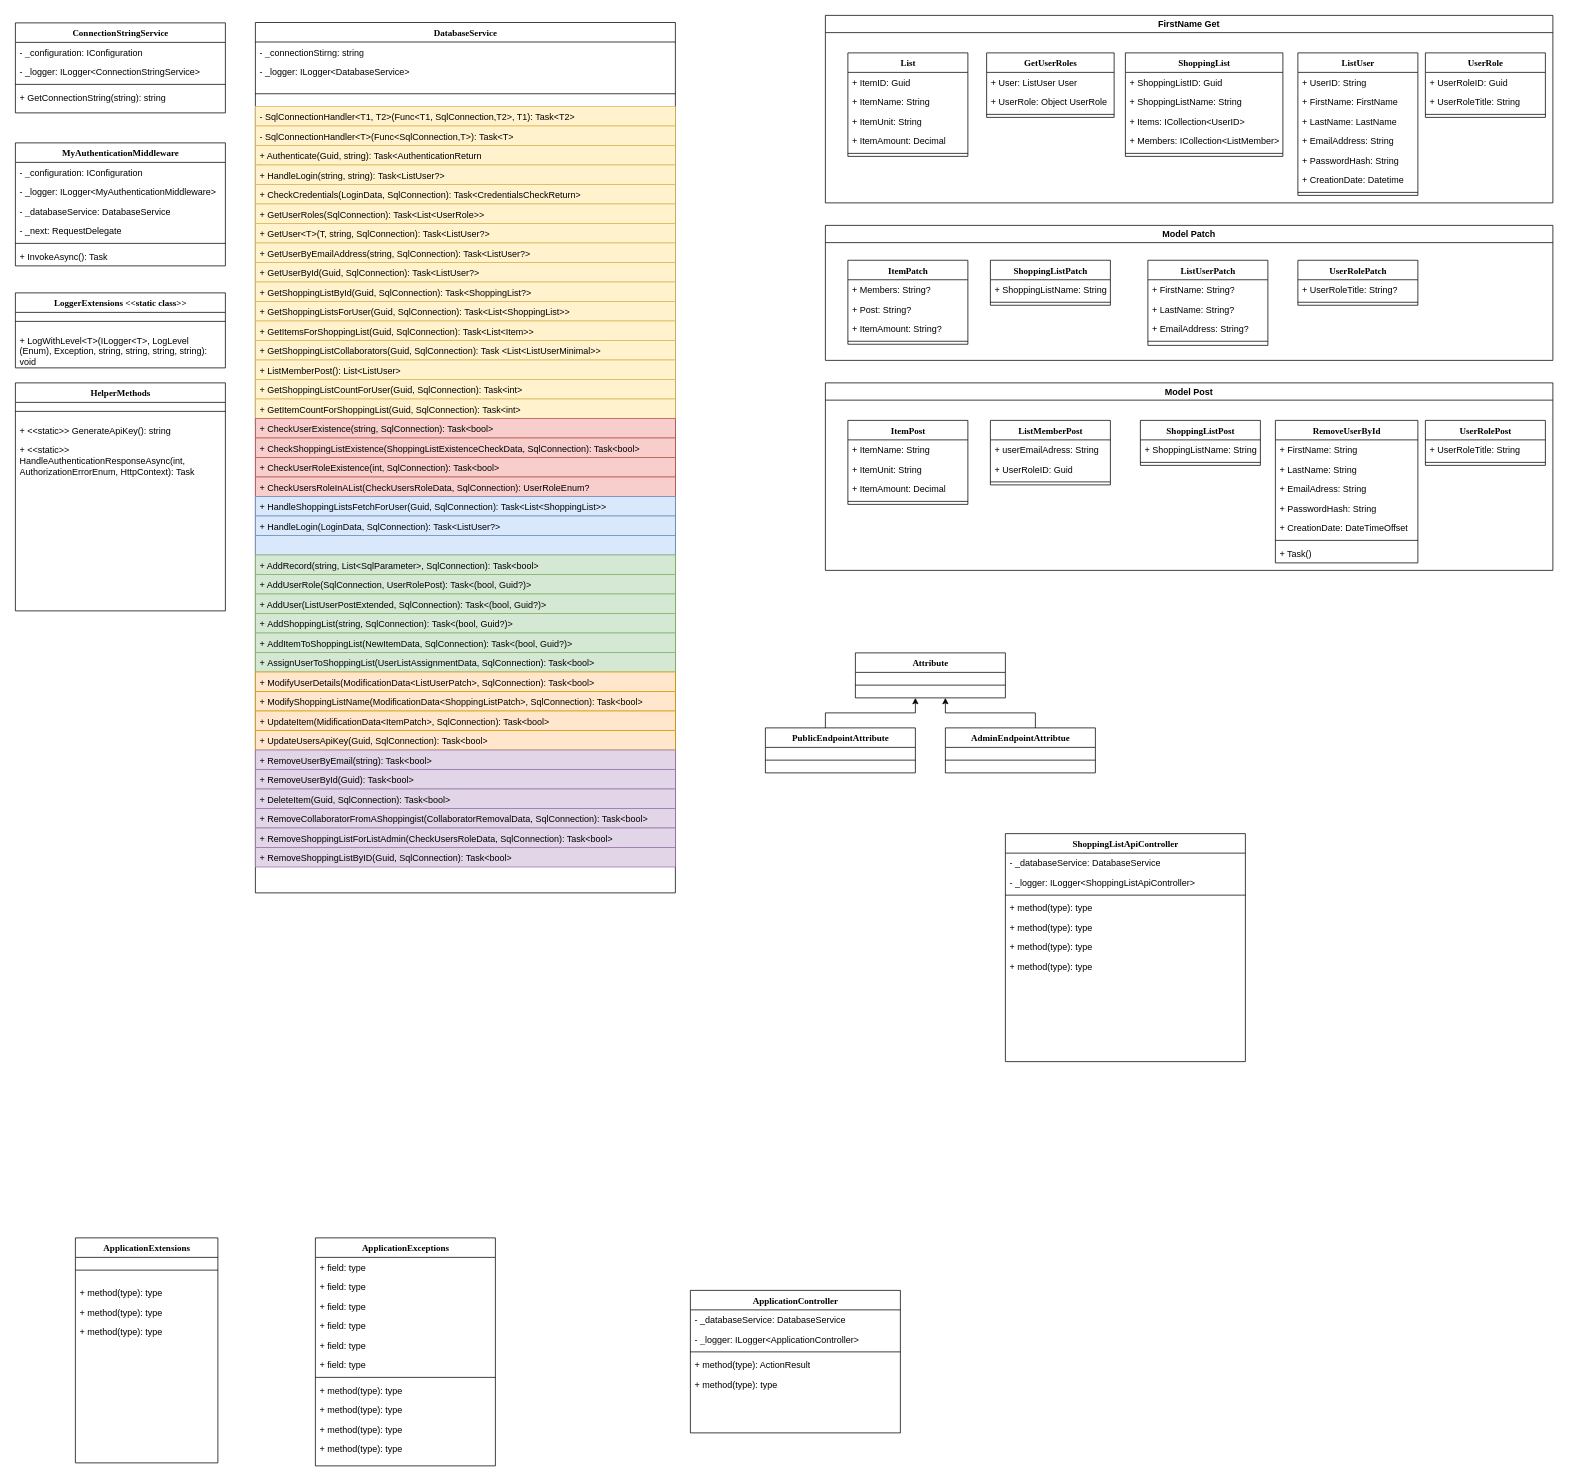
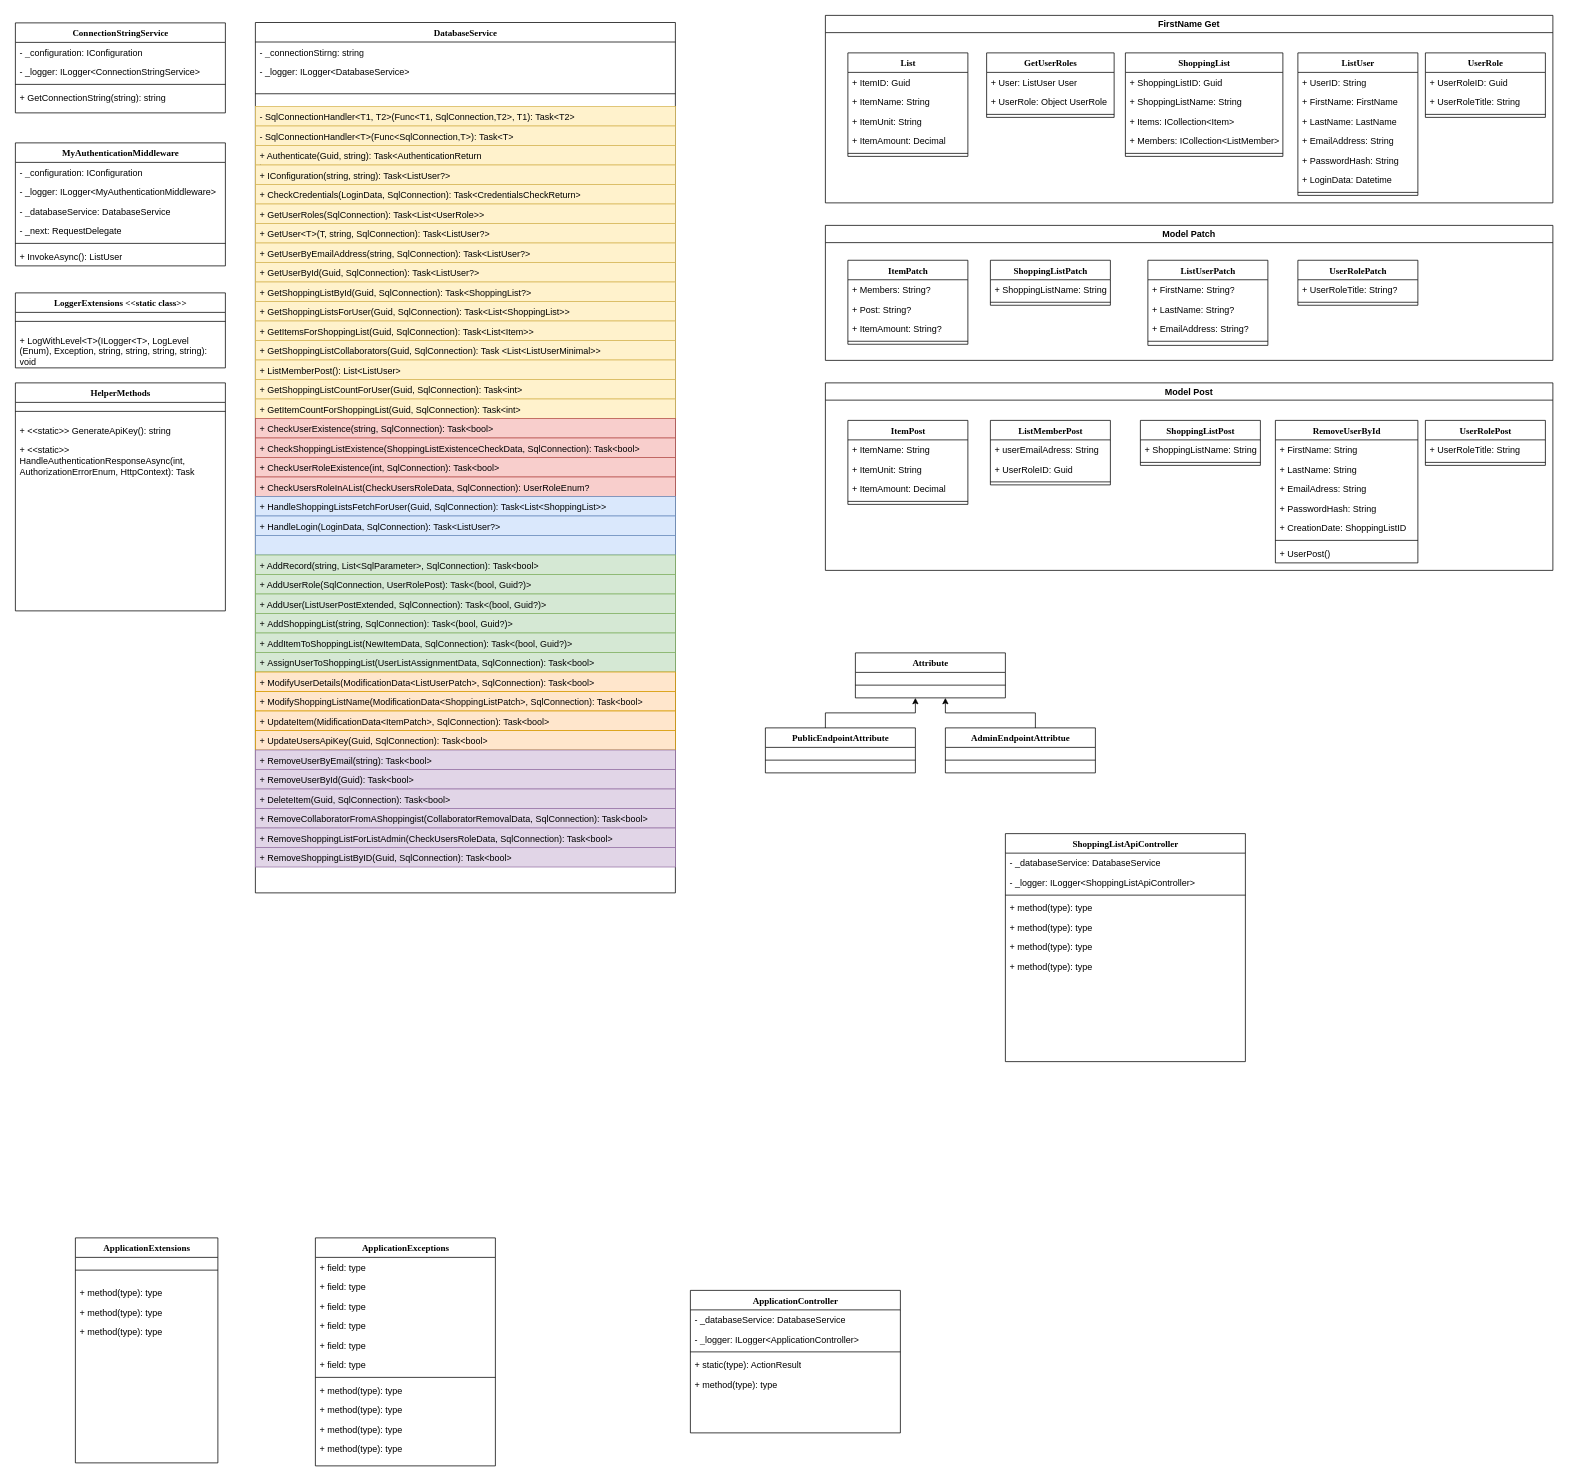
- <mxCell id="89" value="+ Items: ICollection&amp;lt;UserID&amp;gt;" style="text;html=1;strokeColor=none;fillColor=none;align=left;verticalAlign=top;spacingLeft=4;spacingRight=4;whiteSpace=wrap;overflow=hidden;rotatable=0;points=[[0,0.5],[1,0.5]];portConstraint=eastwest;" parent="86" vertex="1"><mxGeometry y="78" width="210" height="26" as="geometry" /></mxCell>
+ <mxCell id="89" value="+ Items: ICollection&amp;lt;Item&amp;gt;" style="text;html=1;strokeColor=none;fillColor=none;align=left;verticalAlign=top;spacingLeft=4;spacingRight=4;whiteSpace=wrap;overflow=hidden;rotatable=0;points=[[0,0.5],[1,0.5]];portConstraint=eastwest;" parent="86" vertex="1"><mxGeometry y="78" width="210" height="26" as="geometry" /></mxCell>
- <mxCell id="14" value="+ HandleLogin(string, string): Task&amp;lt;ListUser?&amp;gt;" style="text;html=1;strokeColor=#d6b656;fillColor=#fff2cc;align=left;verticalAlign=top;spacingLeft=4;spacingRight=4;whiteSpace=wrap;overflow=hidden;rotatable=0;points=[[0,0.5],[1,0.5]];portConstraint=eastwest;" parent="7" vertex="1"><mxGeometry y="190" width="560" height="26" as="geometry" /></mxCell>
+ <mxCell id="14" value="+ IConfiguration(string, string): Task&amp;lt;ListUser?&amp;gt;" style="text;html=1;strokeColor=#d6b656;fillColor=#fff2cc;align=left;verticalAlign=top;spacingLeft=4;spacingRight=4;whiteSpace=wrap;overflow=hidden;rotatable=0;points=[[0,0.5],[1,0.5]];portConstraint=eastwest;" parent="7" vertex="1"><mxGeometry y="190" width="560" height="26" as="geometry" /></mxCell>
- <mxCell id="98" value="+ CreationDate: Datetime" style="text;html=1;strokeColor=none;fillColor=none;align=left;verticalAlign=top;spacingLeft=4;spacingRight=4;whiteSpace=wrap;overflow=hidden;rotatable=0;points=[[0,0.5],[1,0.5]];portConstraint=eastwest;" parent="92" vertex="1"><mxGeometry y="156" width="160" height="26" as="geometry" /></mxCell>
+ <mxCell id="98" value="+ LoginData: Datetime" style="text;html=1;strokeColor=none;fillColor=none;align=left;verticalAlign=top;spacingLeft=4;spacingRight=4;whiteSpace=wrap;overflow=hidden;rotatable=0;points=[[0,0.5],[1,0.5]];portConstraint=eastwest;" parent="92" vertex="1"><mxGeometry y="156" width="160" height="26" as="geometry" /></mxCell>
- <mxCell id="151" value="+ InvokeAsync(): Task" style="text;html=1;strokeColor=none;fillColor=none;align=left;verticalAlign=top;spacingLeft=4;spacingRight=4;whiteSpace=wrap;overflow=hidden;rotatable=0;points=[[0,0.5],[1,0.5]];portConstraint=eastwest;" parent="145" vertex="1"><mxGeometry y="138" width="280" height="26" as="geometry" /></mxCell>
+ <mxCell id="151" value="+ InvokeAsync(): ListUser" style="text;html=1;strokeColor=none;fillColor=none;align=left;verticalAlign=top;spacingLeft=4;spacingRight=4;whiteSpace=wrap;overflow=hidden;rotatable=0;points=[[0,0.5],[1,0.5]];portConstraint=eastwest;" parent="145" vertex="1"><mxGeometry y="138" width="280" height="26" as="geometry" /></mxCell>
- <mxCell id="139" value="+ CreationDate: DateTimeOffset" style="text;html=1;strokeColor=none;fillColor=none;align=left;verticalAlign=top;spacingLeft=4;spacingRight=4;whiteSpace=wrap;overflow=hidden;rotatable=0;points=[[0,0.5],[1,0.5]];portConstraint=eastwest;" parent="134" vertex="1"><mxGeometry y="130" width="190" height="26" as="geometry" /></mxCell>
+ <mxCell id="139" value="+ CreationDate: ShoppingListID" style="text;html=1;strokeColor=none;fillColor=none;align=left;verticalAlign=top;spacingLeft=4;spacingRight=4;whiteSpace=wrap;overflow=hidden;rotatable=0;points=[[0,0.5],[1,0.5]];portConstraint=eastwest;" parent="134" vertex="1"><mxGeometry y="130" width="190" height="26" as="geometry" /></mxCell>
- <mxCell id="141" value="+ Task()" style="text;html=1;strokeColor=none;fillColor=none;align=left;verticalAlign=top;spacingLeft=4;spacingRight=4;whiteSpace=wrap;overflow=hidden;rotatable=0;points=[[0,0.5],[1,0.5]];portConstraint=eastwest;" parent="134" vertex="1"><mxGeometry y="164" width="190" height="26" as="geometry" /></mxCell>
+ <mxCell id="141" value="+ UserPost()" style="text;html=1;strokeColor=none;fillColor=none;align=left;verticalAlign=top;spacingLeft=4;spacingRight=4;whiteSpace=wrap;overflow=hidden;rotatable=0;points=[[0,0.5],[1,0.5]];portConstraint=eastwest;" parent="134" vertex="1"><mxGeometry y="164" width="190" height="26" as="geometry" /></mxCell>
- <mxCell id="54" value="+ method(type): ActionResult" style="text;html=1;strokeColor=none;fillColor=none;align=left;verticalAlign=top;spacingLeft=4;spacingRight=4;whiteSpace=wrap;overflow=hidden;rotatable=0;points=[[0,0.5],[1,0.5]];portConstraint=eastwest;" parent="50" vertex="1"><mxGeometry y="86" width="280" height="26" as="geometry" /></mxCell>
+ <mxCell id="54" value="+ static(type): ActionResult" style="text;html=1;strokeColor=none;fillColor=none;align=left;verticalAlign=top;spacingLeft=4;spacingRight=4;whiteSpace=wrap;overflow=hidden;rotatable=0;points=[[0,0.5],[1,0.5]];portConstraint=eastwest;" parent="50" vertex="1"><mxGeometry y="86" width="280" height="26" as="geometry" /></mxCell>
